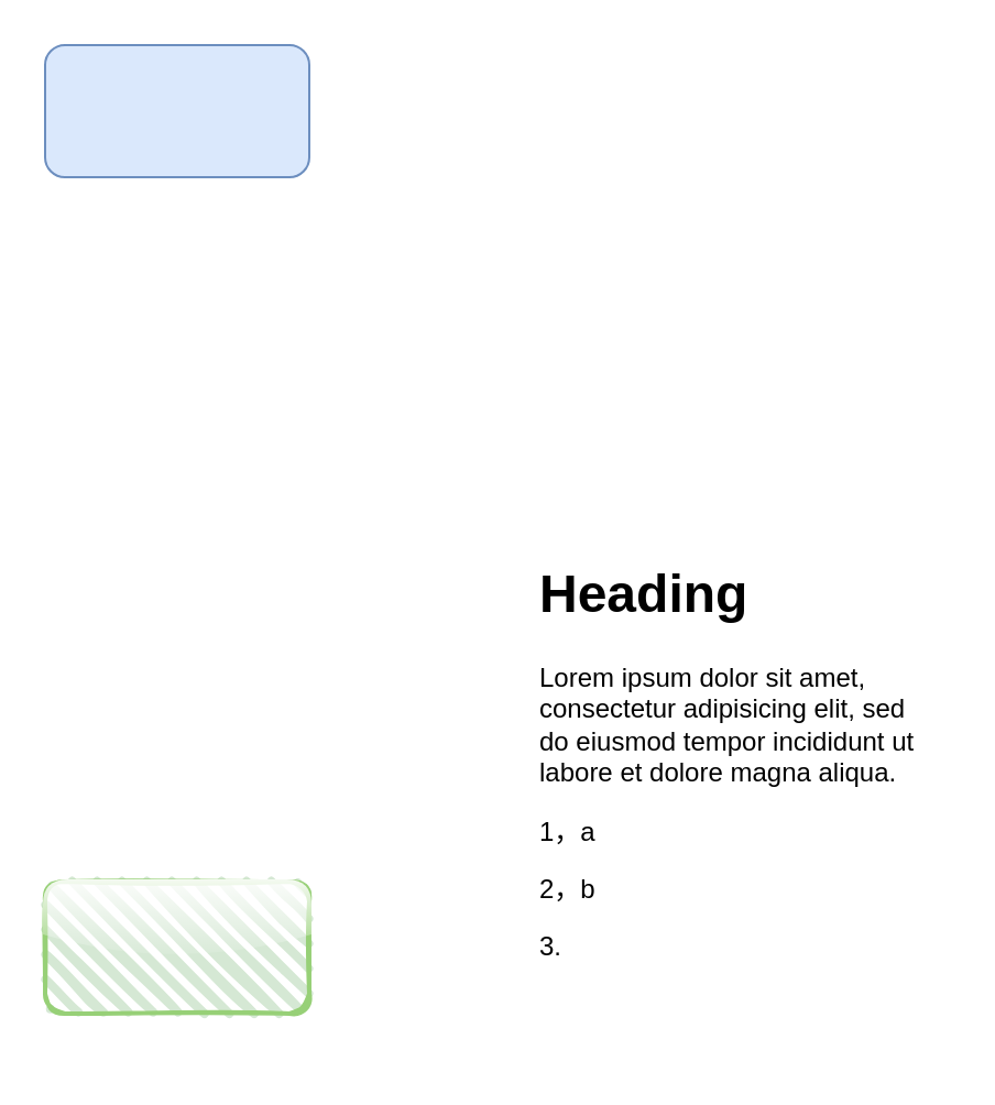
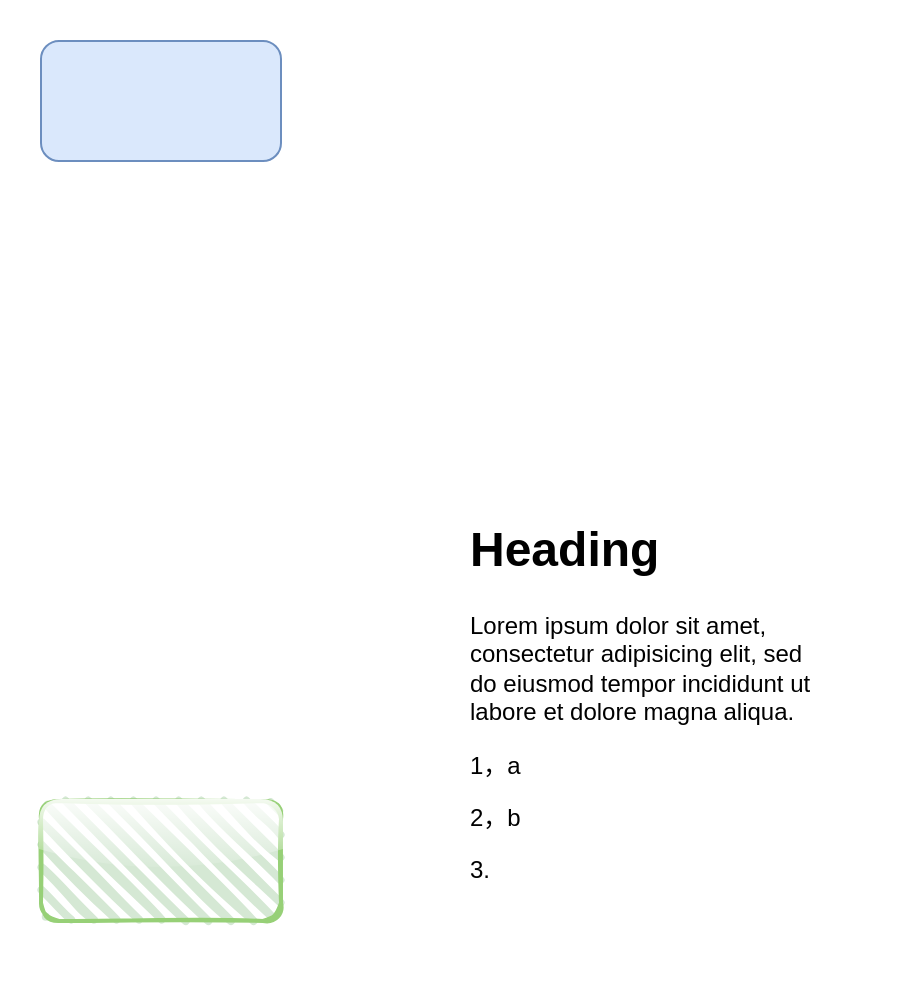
- <mxCell id="3" value="&lt;h1&gt;Heading&lt;/h1&gt;&lt;p&gt;Lorem ipsum dolor sit amet, consectetur adipisicing elit, sed do eiusmod tempor incididunt ut labore et dolore magna aliqua.&lt;/p&gt;&lt;p&gt;1，a&lt;/p&gt;&lt;p&gt;2，b&lt;/p&gt;&lt;p&gt;3.&lt;/p&gt;" style="text;html=1;strokeColor=none;fillColor=none;spacing=5;spacingTop=-20;whiteSpace=wrap;overflow=hidden;rounded=0;" vertex="1" parent="1"><mxGeometry x="240" y="250" width="190" height="230" as="geometry" /></mxCell>
+ <mxCell id="3" value="&lt;h1&gt;Heading&lt;/h1&gt;&lt;p&gt;Lorem ipsum dolor sit amet, consectetur adipisicing elit, sed do eiusmod tempor incididunt ut labore et dolore magna aliqua.&lt;/p&gt;&lt;p&gt;1，a&lt;/p&gt;&lt;p&gt;2，b&lt;/p&gt;&lt;p&gt;3.&lt;/p&gt;" style="text;html=1;strokeColor=none;fillColor=none;spacing=5;spacingTop=-20;whiteSpace=wrap;overflow=hidden;rounded=0;" vertex="1" parent="1"><mxGeometry x="230" y="255" width="190" height="230" as="geometry" /></mxCell>
